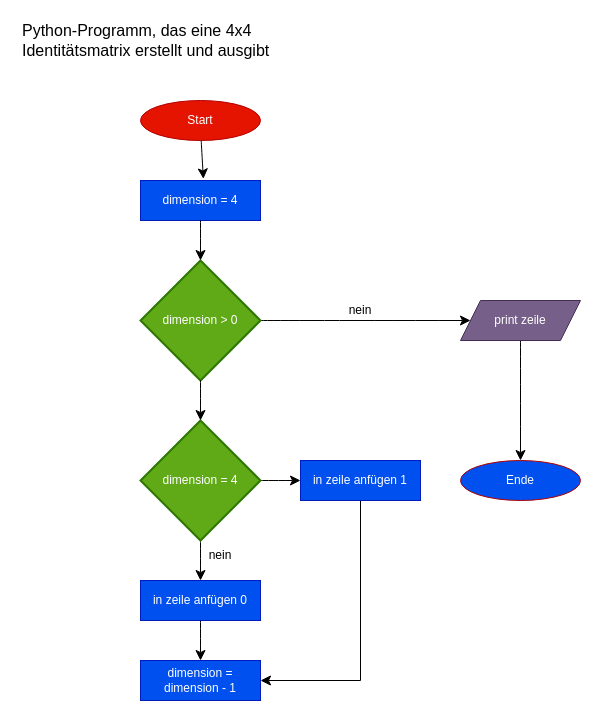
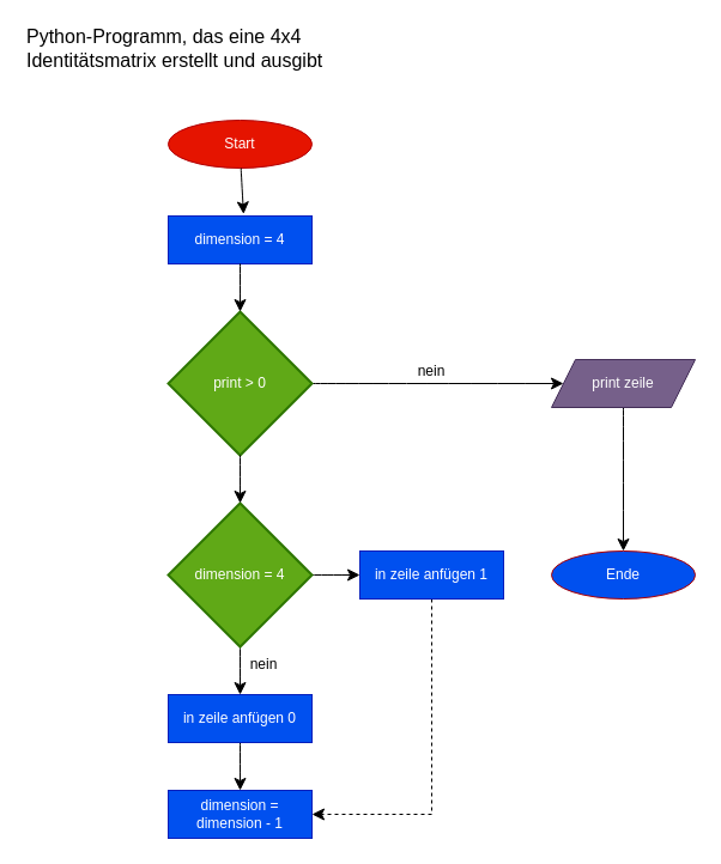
- <mxCell id="6" value="dimension &amp;gt; 0" style="strokeWidth=2;html=1;shape=mxgraph.flowchart.decision;whiteSpace=wrap;fillColor=#60a917;fontColor=#ffffff;strokeColor=#2D7600;" parent="1" vertex="1"><mxGeometry x="140" y="260" width="120" height="120" as="geometry" /></mxCell>
+ <mxCell id="6" value="print &amp;gt; 0" style="strokeWidth=2;html=1;shape=mxgraph.flowchart.decision;whiteSpace=wrap;fillColor=#60a917;fontColor=#ffffff;strokeColor=#2D7600;" parent="1" vertex="1"><mxGeometry x="140" y="260" width="120" height="120" as="geometry" /></mxCell>
- <mxCell id="14" style="edgeStyle=none;curved=0;rounded=0;orthogonalLoop=1;jettySize=auto;html=1;fontSize=12;startSize=8;endSize=8;entryX=1;entryY=0.5;entryDx=0;entryDy=0;" edge="1" parent="1" source="15" target="9"><mxGeometry relative="1" as="geometry"><mxPoint x="520" y="580" as="targetPoint" /><Array as="points"><mxPoint x="360" y="680" /></Array></mxGeometry></mxCell>
+ <mxCell id="14" style="edgeStyle=none;curved=0;rounded=0;orthogonalLoop=1;jettySize=auto;html=1;fontSize=12;startSize=8;endSize=8;entryX=1;entryY=0.5;entryDx=0;entryDy=0;dashed=1;" edge="1" parent="1" source="15" target="9"><mxGeometry relative="1" as="geometry"><mxPoint x="520" y="580" as="targetPoint" /><Array as="points"><mxPoint x="360" y="680" /></Array></mxGeometry></mxCell>
